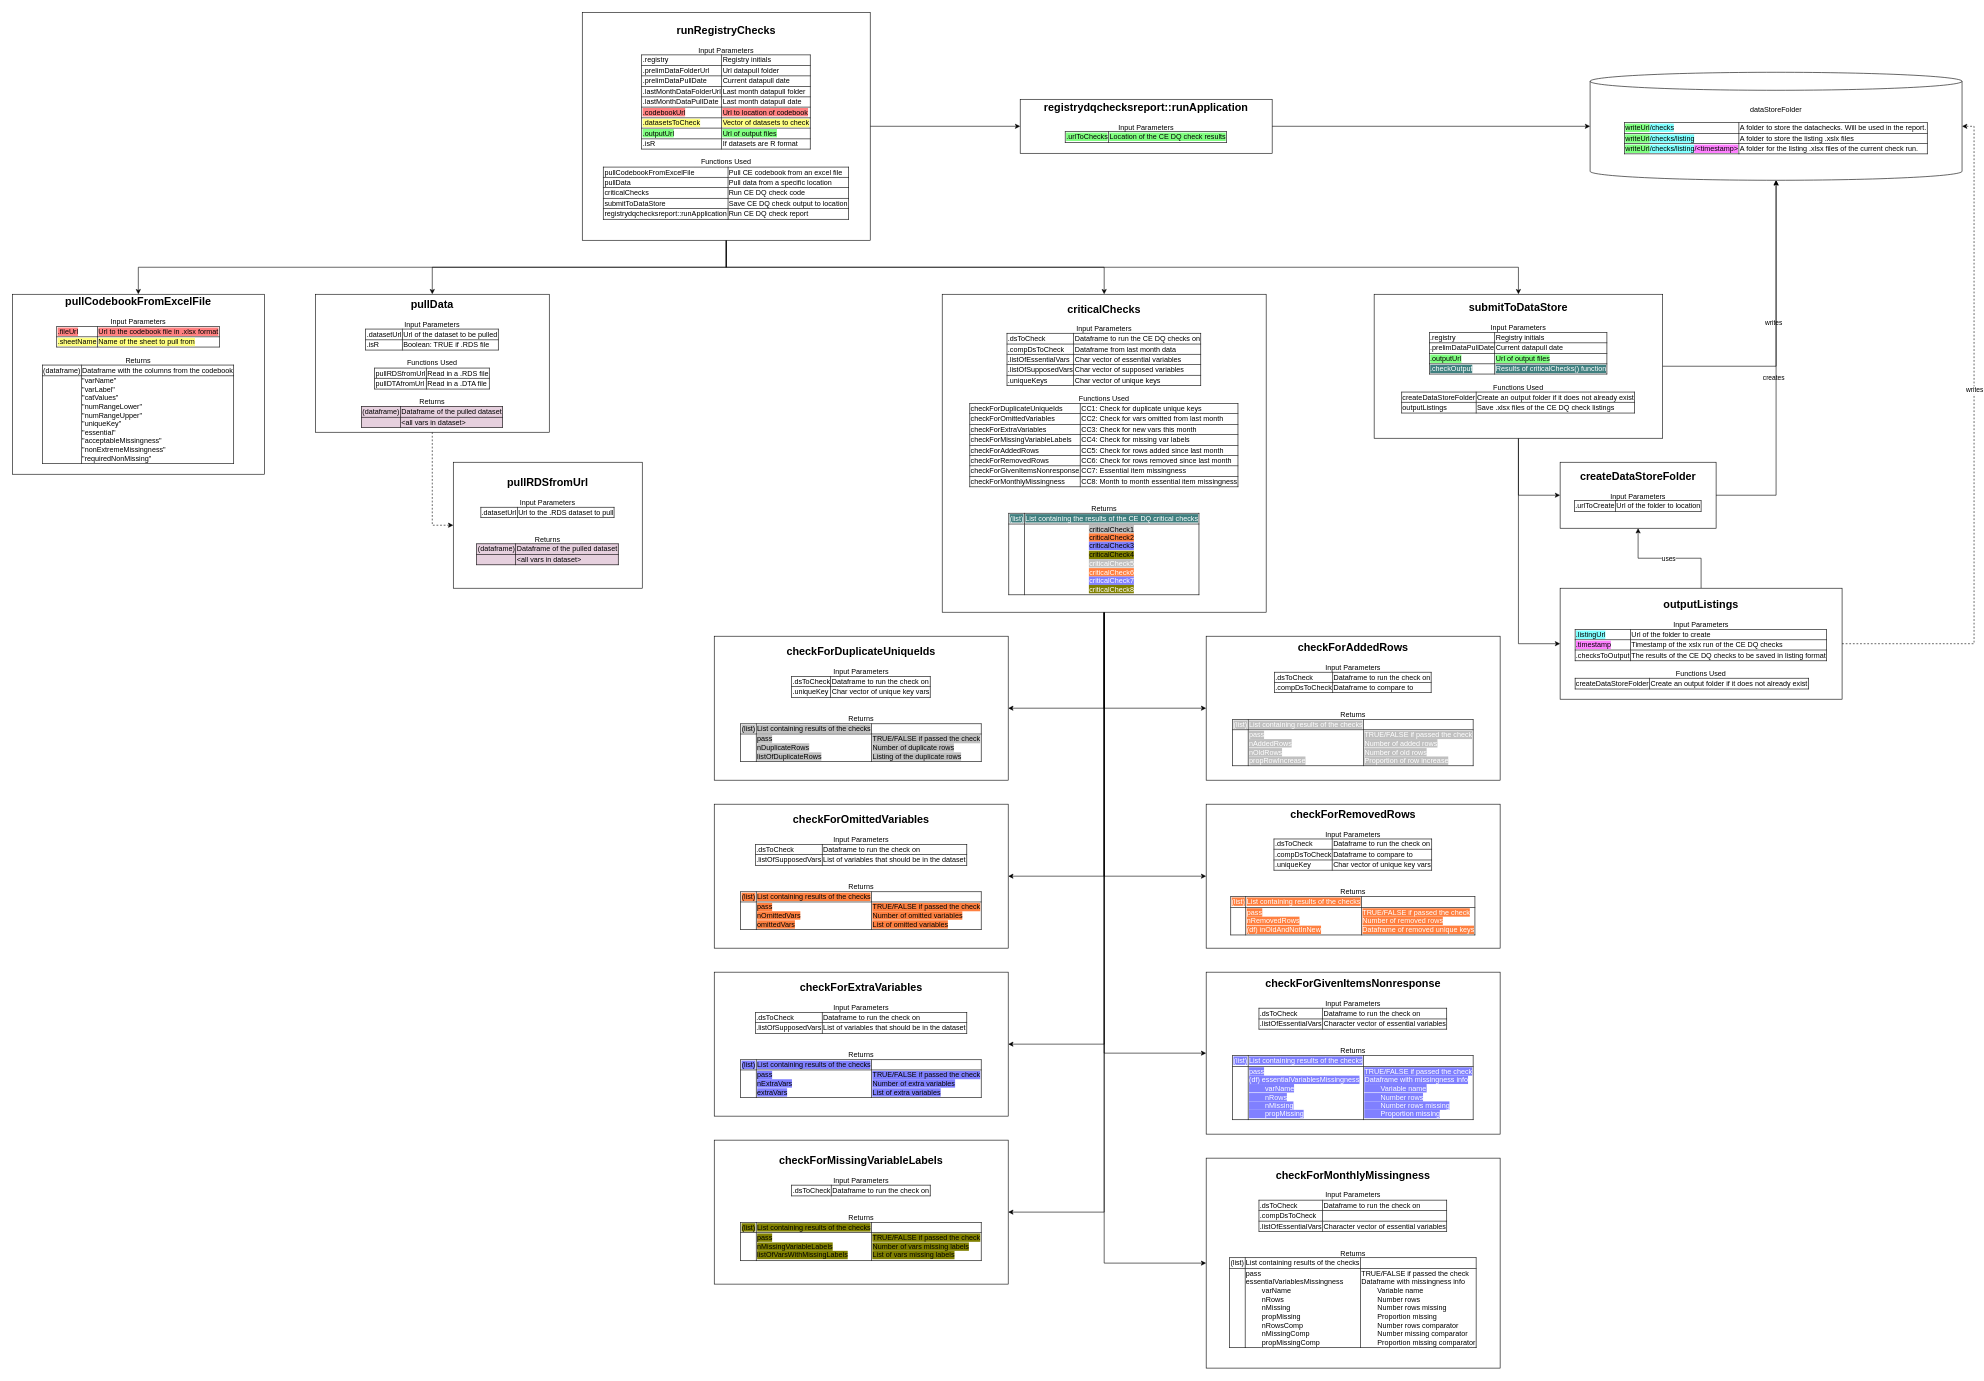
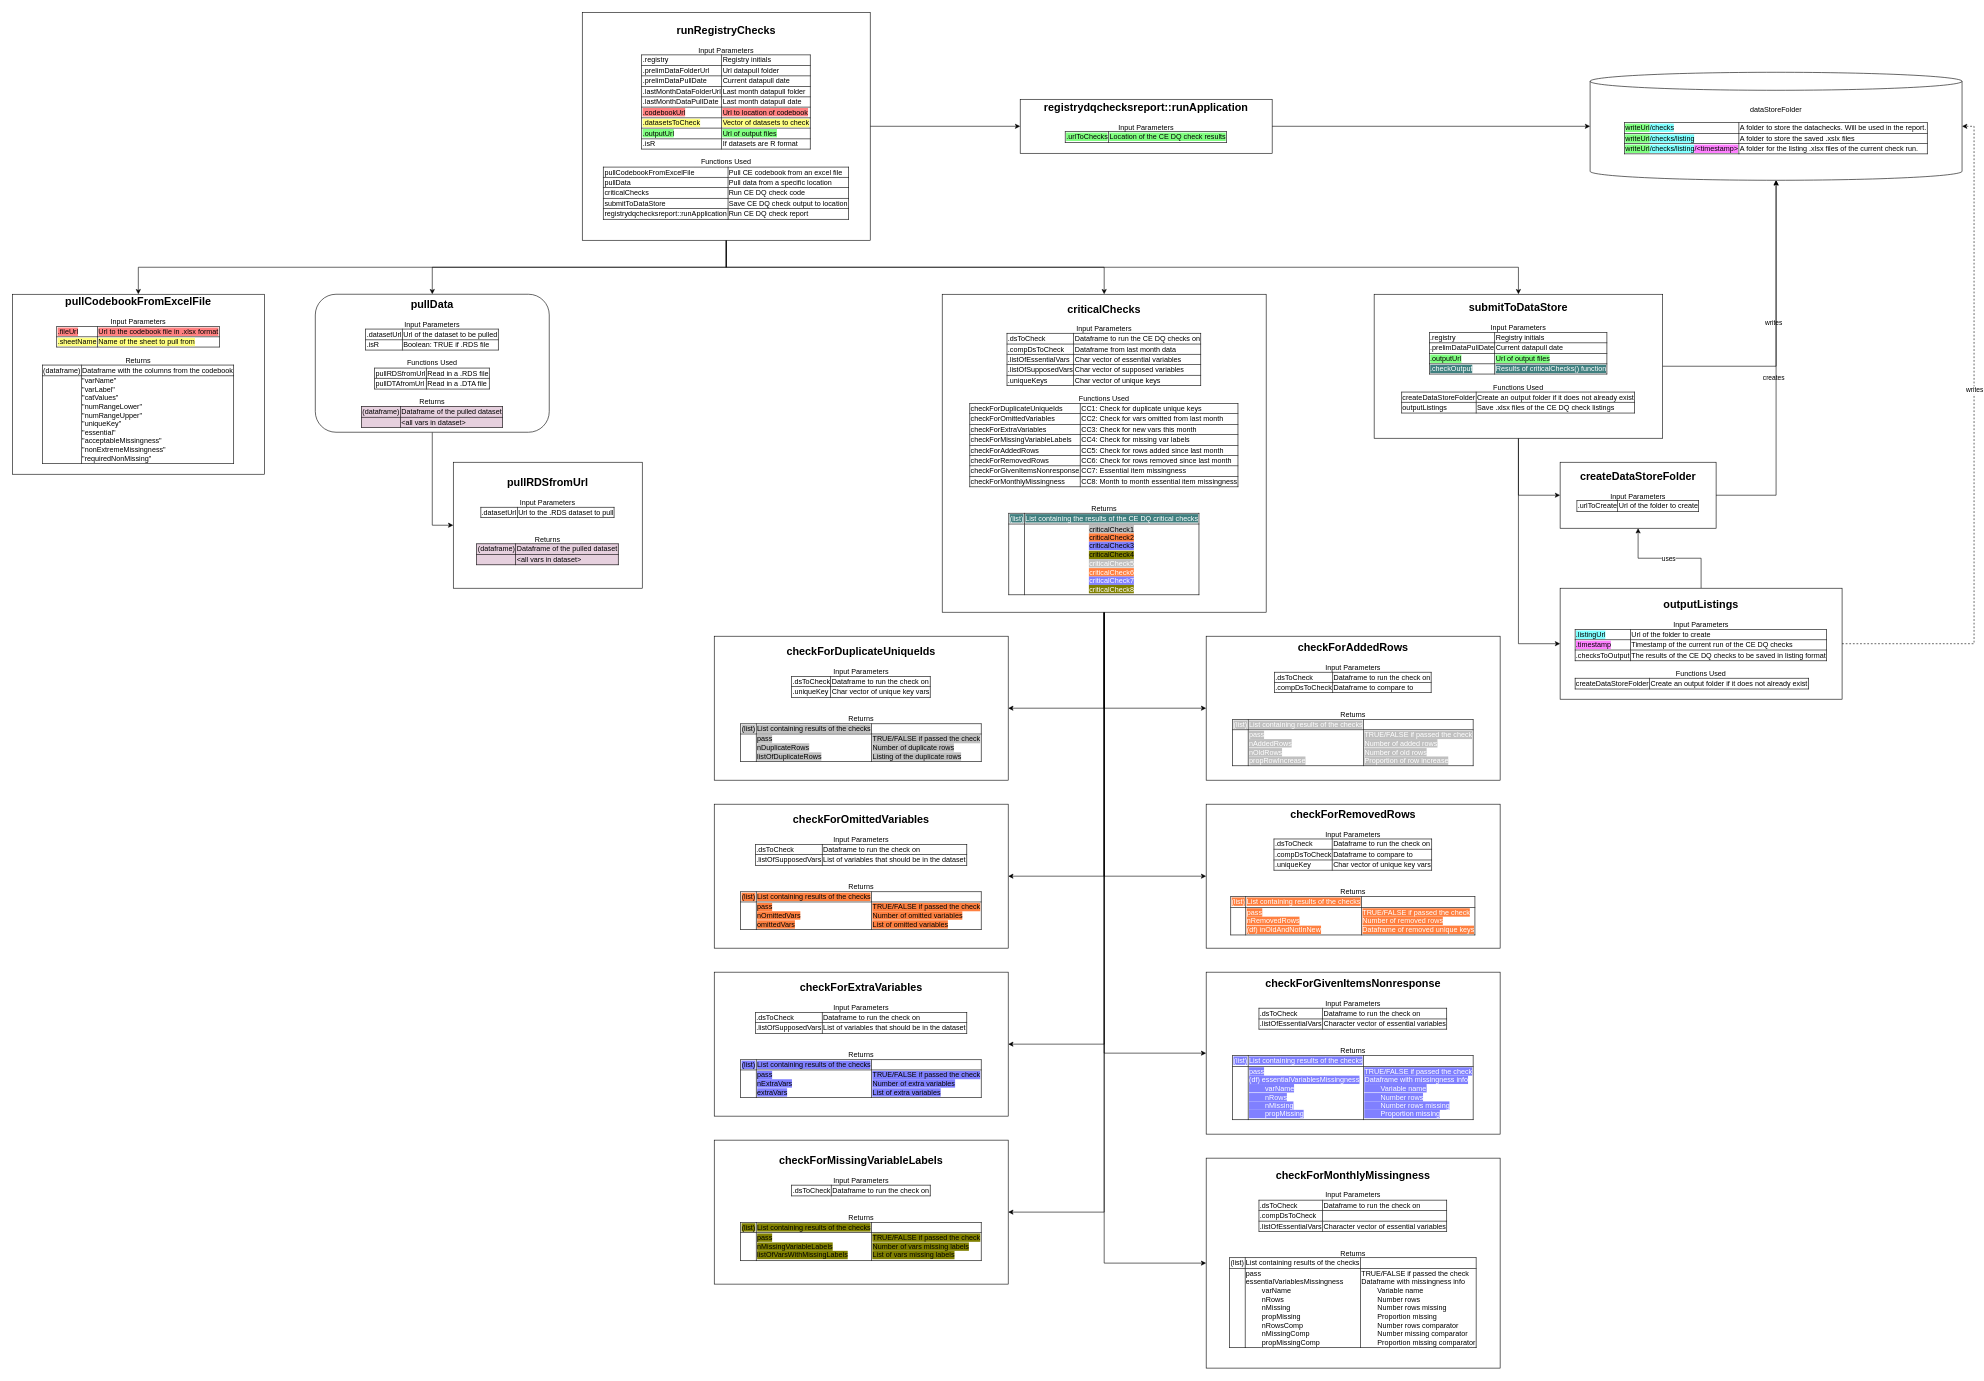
- <mxCell id="25" value="&lt;div&gt;dataStoreFolder&lt;/div&gt;&lt;div&gt;&lt;br&gt;&lt;/div&gt;&lt;div&gt;&lt;table style=&quot;border: 1px solid rgb(0, 0, 0); border-collapse: collapse;&quot; border=&quot;1&quot;&gt;&lt;tbody&gt;&lt;tr&gt;&lt;td align=&quot;left&quot;&gt;&lt;span style=&quot;background-color: rgb(128, 255, 128);&quot;&gt;writeUrl&lt;/span&gt;&lt;span style=&quot;background-color: rgb(128, 255, 255);&quot;&gt;/checks&lt;/span&gt;&lt;br&gt;&lt;/td&gt;&lt;td align=&quot;left&quot;&gt;A folder to store the datachecks. Will be used in the report.&lt;br&gt;&lt;/td&gt;&lt;/tr&gt;&lt;tr&gt;&lt;td align=&quot;left&quot;&gt;&lt;span style=&quot;background-color: rgb(128, 255, 128);&quot;&gt;writeUrl&lt;/span&gt;&lt;span style=&quot;background-color: rgb(128, 255, 255);&quot;&gt;/checks/listing&lt;/span&gt;&lt;br&gt;&lt;/td&gt;&lt;td align=&quot;left&quot;&gt;A folder to store the listing .xslx files&lt;br&gt;&lt;/td&gt;&lt;/tr&gt;&lt;tr&gt;&lt;td align=&quot;left&quot;&gt;&lt;span style=&quot;background-color: rgb(128, 255, 128);&quot;&gt;writeUrl&lt;/span&gt;&lt;span style=&quot;background-color: rgb(128, 255, 255);&quot;&gt;/checks/listing&lt;/span&gt;&lt;span style=&quot;background-color: rgb(255, 128, 255);&quot;&gt;/&amp;lt;timestamp&amp;gt;&lt;/span&gt;&lt;br&gt;&lt;/td&gt;&lt;td align=&quot;left&quot;&gt;A folder for the listing .xlsx files of the current check run.&lt;br&gt;&lt;/td&gt;&lt;/tr&gt;&lt;/tbody&gt;&lt;/table&gt;&lt;br&gt;&lt;/div&gt;" style="shape=cylinder3;whiteSpace=wrap;html=1;boundedLbl=1;backgroundOutline=1;size=15;" vertex="1" parent="1"><mxGeometry x="2650" y="120" width="620" height="180" as="geometry" /></mxCell>
+ <mxCell id="25" value="&lt;div&gt;dataStoreFolder&lt;/div&gt;&lt;div&gt;&lt;br&gt;&lt;/div&gt;&lt;div&gt;&lt;table style=&quot;border: 1px solid rgb(0, 0, 0); border-collapse: collapse;&quot; border=&quot;1&quot;&gt;&lt;tbody&gt;&lt;tr&gt;&lt;td align=&quot;left&quot;&gt;&lt;span style=&quot;background-color: rgb(128, 255, 128);&quot;&gt;writeUrl&lt;/span&gt;&lt;span style=&quot;background-color: rgb(128, 255, 255);&quot;&gt;/checks&lt;/span&gt;&lt;br&gt;&lt;/td&gt;&lt;td align=&quot;left&quot;&gt;A folder to store the datachecks. Will be used in the report.&lt;br&gt;&lt;/td&gt;&lt;/tr&gt;&lt;tr&gt;&lt;td align=&quot;left&quot;&gt;&lt;span style=&quot;background-color: rgb(128, 255, 128);&quot;&gt;writeUrl&lt;/span&gt;&lt;span style=&quot;background-color: rgb(128, 255, 255);&quot;&gt;/checks/listing&lt;/span&gt;&lt;br&gt;&lt;/td&gt;&lt;td align=&quot;left&quot;&gt;A folder to store the saved .xslx files&lt;br&gt;&lt;/td&gt;&lt;/tr&gt;&lt;tr&gt;&lt;td align=&quot;left&quot;&gt;&lt;span style=&quot;background-color: rgb(128, 255, 128);&quot;&gt;writeUrl&lt;/span&gt;&lt;span style=&quot;background-color: rgb(128, 255, 255);&quot;&gt;/checks/listing&lt;/span&gt;&lt;span style=&quot;background-color: rgb(255, 128, 255);&quot;&gt;/&amp;lt;timestamp&amp;gt;&lt;/span&gt;&lt;br&gt;&lt;/td&gt;&lt;td align=&quot;left&quot;&gt;A folder for the listing .xlsx files of the current check run.&lt;br&gt;&lt;/td&gt;&lt;/tr&gt;&lt;/tbody&gt;&lt;/table&gt;&lt;br&gt;&lt;/div&gt;" style="shape=cylinder3;whiteSpace=wrap;html=1;boundedLbl=1;backgroundOutline=1;size=15;" vertex="1" parent="1"><mxGeometry x="2650" y="120" width="620" height="180" as="geometry" /></mxCell>
- <mxCell id="13" value="&lt;div align=&quot;center&quot;&gt;&lt;b&gt;&lt;font style=&quot;font-size: 18px;&quot;&gt;pullData&lt;/font&gt;&lt;/b&gt;&lt;/div&gt;&lt;div align=&quot;center&quot;&gt;&lt;br&gt;&lt;/div&gt;&lt;div align=&quot;center&quot;&gt;Input Parameters&lt;/div&gt;&lt;div align=&quot;center&quot;&gt;&lt;table style=&quot;border: 1px solid rgb(0, 0, 0); border-collapse: collapse;&quot; border=&quot;1&quot;&gt;&lt;tbody&gt;&lt;tr&gt;&lt;td&gt;.datasetUrl&lt;br&gt;&lt;/td&gt;&lt;td&gt;Url of the dataset to be pulled&lt;br&gt;&lt;/td&gt;&lt;/tr&gt;&lt;tr&gt;&lt;td&gt;.isR&lt;br&gt;&lt;/td&gt;&lt;td&gt;Boolean: TRUE if .RDS file&lt;br&gt;&lt;/td&gt;&lt;/tr&gt;&lt;/tbody&gt;&lt;/table&gt;&lt;/div&gt;&lt;div align=&quot;center&quot;&gt;&lt;br&gt;&lt;/div&gt;&lt;div align=&quot;center&quot;&gt;Functions Used&lt;/div&gt;&lt;div align=&quot;center&quot;&gt;&lt;table style=&quot;border: 1px solid rgb(0, 0, 0); border-collapse: collapse;&quot; border=&quot;1&quot;&gt;&lt;tbody&gt;&lt;tr&gt;&lt;td&gt;pullRDSfromUrl&lt;br&gt;&lt;/td&gt;&lt;td&gt;Read in a .RDS file&lt;br&gt;&lt;/td&gt;&lt;/tr&gt;&lt;tr&gt;&lt;td&gt;pullDTAfromUrl&lt;br&gt;&lt;/td&gt;&lt;td&gt;Read in a .DTA file&lt;br&gt;&lt;/td&gt;&lt;/tr&gt;&lt;/tbody&gt;&lt;/table&gt;&lt;br&gt;&lt;/div&gt;&lt;div align=&quot;center&quot;&gt;Returns&lt;/div&gt;&lt;div align=&quot;center&quot;&gt;&lt;table style=&quot;border: 1px solid rgb(0, 0, 0); border-collapse: collapse; background-color: rgb(230, 208, 222);&quot; border=&quot;1&quot;&gt;&lt;tbody&gt;&lt;tr&gt;&lt;td&gt;(dataframe)&lt;br&gt;&lt;/td&gt;&lt;td&gt;Dataframe of the pulled dataset&lt;br&gt;&lt;/td&gt;&lt;/tr&gt;&lt;tr&gt;&lt;td&gt;&lt;br&gt;&lt;/td&gt;&lt;td&gt;&amp;lt;all vars in dataset&amp;gt;&lt;br&gt;&lt;/td&gt;&lt;/tr&gt;&lt;/tbody&gt;&lt;/table&gt;&lt;/div&gt;" style="rounded=0;whiteSpace=wrap;html=1;" vertex="1" parent="1"><mxGeometry x="525" y="490" width="390" height="230" as="geometry" /></mxCell>
+ <mxCell id="13" value="&lt;div align=&quot;center&quot;&gt;&lt;b&gt;&lt;font style=&quot;font-size: 18px;&quot;&gt;pullData&lt;/font&gt;&lt;/b&gt;&lt;/div&gt;&lt;div align=&quot;center&quot;&gt;&lt;br&gt;&lt;/div&gt;&lt;div align=&quot;center&quot;&gt;Input Parameters&lt;/div&gt;&lt;div align=&quot;center&quot;&gt;&lt;table style=&quot;border: 1px solid rgb(0, 0, 0); border-collapse: collapse;&quot; border=&quot;1&quot;&gt;&lt;tbody&gt;&lt;tr&gt;&lt;td&gt;.datasetUrl&lt;br&gt;&lt;/td&gt;&lt;td&gt;Url of the dataset to be pulled&lt;br&gt;&lt;/td&gt;&lt;/tr&gt;&lt;tr&gt;&lt;td&gt;.isR&lt;br&gt;&lt;/td&gt;&lt;td&gt;Boolean: TRUE if .RDS file&lt;br&gt;&lt;/td&gt;&lt;/tr&gt;&lt;/tbody&gt;&lt;/table&gt;&lt;/div&gt;&lt;div align=&quot;center&quot;&gt;&lt;br&gt;&lt;/div&gt;&lt;div align=&quot;center&quot;&gt;Functions Used&lt;/div&gt;&lt;div align=&quot;center&quot;&gt;&lt;table style=&quot;border: 1px solid rgb(0, 0, 0); border-collapse: collapse;&quot; border=&quot;1&quot;&gt;&lt;tbody&gt;&lt;tr&gt;&lt;td&gt;pullRDSfromUrl&lt;br&gt;&lt;/td&gt;&lt;td&gt;Read in a .RDS file&lt;br&gt;&lt;/td&gt;&lt;/tr&gt;&lt;tr&gt;&lt;td&gt;pullDTAfromUrl&lt;br&gt;&lt;/td&gt;&lt;td&gt;Read in a .DTA file&lt;br&gt;&lt;/td&gt;&lt;/tr&gt;&lt;/tbody&gt;&lt;/table&gt;&lt;br&gt;&lt;/div&gt;&lt;div align=&quot;center&quot;&gt;Returns&lt;/div&gt;&lt;div align=&quot;center&quot;&gt;&lt;table style=&quot;border: 1px solid rgb(0, 0, 0); border-collapse: collapse; background-color: rgb(230, 208, 222);&quot; border=&quot;1&quot;&gt;&lt;tbody&gt;&lt;tr&gt;&lt;td&gt;(dataframe)&lt;br&gt;&lt;/td&gt;&lt;td&gt;Dataframe of the pulled dataset&lt;br&gt;&lt;/td&gt;&lt;/tr&gt;&lt;tr&gt;&lt;td&gt;&lt;br&gt;&lt;/td&gt;&lt;td&gt;&amp;lt;all vars in dataset&amp;gt;&lt;br&gt;&lt;/td&gt;&lt;/tr&gt;&lt;/tbody&gt;&lt;/table&gt;&lt;/div&gt;" style="whiteSpace=wrap;html=1;rounded=1;" vertex="1" parent="1"><mxGeometry x="525" y="490" width="390" height="230" as="geometry" /></mxCell>
- <mxCell id="12" style="edgeStyle=orthogonalEdgeStyle;rounded=0;orthogonalLoop=1;jettySize=auto;html=1;entryX=0;entryY=0.5;entryDx=0;entryDy=0;exitX=0.5;exitY=1;exitDx=0;exitDy=0;dashed=1;" edge="1" parent="1" source="13" target="24"><mxGeometry relative="1" as="geometry" /></mxCell>
+ <mxCell id="12" style="edgeStyle=orthogonalEdgeStyle;rounded=0;orthogonalLoop=1;jettySize=auto;html=1;entryX=0;entryY=0.5;entryDx=0;entryDy=0;exitX=0.5;exitY=1;exitDx=0;exitDy=0;" edge="1" parent="1" source="13" target="24"><mxGeometry relative="1" as="geometry" /></mxCell>
- <mxCell id="29" value="&lt;div&gt;&lt;b&gt;&lt;font style=&quot;font-size: 18px;&quot;&gt;createDataStoreFolder&lt;/font&gt;&lt;/b&gt;&lt;/div&gt;&lt;div&gt;&lt;br&gt;&lt;/div&gt;&lt;div&gt;Input Parameters&lt;/div&gt;&lt;div&gt;&lt;table style=&quot;border: 1px solid rgb(0, 0, 0); border-collapse: collapse;&quot; border=&quot;1&quot;&gt;&lt;tbody&gt;&lt;tr&gt;&lt;td&gt;&lt;span style=&quot;background-color: rgb(255, 255, 255);&quot;&gt;.urlToCreate&lt;/span&gt;&lt;br&gt;&lt;/td&gt;&lt;td&gt;Url of the folder to location&lt;br&gt;&lt;/td&gt;&lt;/tr&gt;&lt;/tbody&gt;&lt;/table&gt;&lt;br&gt;&lt;/div&gt;" style="rounded=0;whiteSpace=wrap;html=1;" vertex="1" parent="1"><mxGeometry x="2600" y="770" width="260" height="110" as="geometry" /></mxCell>
+ <mxCell id="29" value="&lt;div&gt;&lt;b&gt;&lt;font style=&quot;font-size: 18px;&quot;&gt;createDataStoreFolder&lt;/font&gt;&lt;/b&gt;&lt;/div&gt;&lt;div&gt;&lt;br&gt;&lt;/div&gt;&lt;div&gt;Input Parameters&lt;/div&gt;&lt;div&gt;&lt;table style=&quot;border: 1px solid rgb(0, 0, 0); border-collapse: collapse;&quot; border=&quot;1&quot;&gt;&lt;tbody&gt;&lt;tr&gt;&lt;td&gt;&lt;span style=&quot;background-color: rgb(255, 255, 255);&quot;&gt;.urlToCreate&lt;/span&gt;&lt;br&gt;&lt;/td&gt;&lt;td&gt;Url of the folder to create&lt;br&gt;&lt;/td&gt;&lt;/tr&gt;&lt;/tbody&gt;&lt;/table&gt;&lt;br&gt;&lt;/div&gt;" style="rounded=0;whiteSpace=wrap;html=1;" vertex="1" parent="1"><mxGeometry x="2600" y="770" width="260" height="110" as="geometry" /></mxCell>
- <mxCell id="33" value="&lt;div&gt;&lt;b&gt;&lt;font style=&quot;font-size: 18px;&quot;&gt;outputListings&lt;/font&gt;&lt;/b&gt;&lt;/div&gt;&lt;div align=&quot;center&quot;&gt;&lt;br&gt;&lt;/div&gt;&lt;div align=&quot;center&quot;&gt;Input Parameters&lt;/div&gt;&lt;div align=&quot;center&quot;&gt;&lt;table style=&quot;border: 1px solid rgb(0, 0, 0); border-collapse: collapse;&quot; border=&quot;1&quot;&gt;&lt;tbody&gt;&lt;tr&gt;&lt;td&gt;&lt;span style=&quot;background-color: rgb(128, 255, 255);&quot;&gt;.listingUrl&lt;/span&gt;&lt;br&gt;&lt;/td&gt;&lt;td&gt;Url of the folder to create&lt;br&gt;&lt;/td&gt;&lt;/tr&gt;&lt;tr&gt;&lt;td&gt;&lt;span style=&quot;background-color: rgb(255, 128, 255);&quot;&gt;.timestamp&lt;/span&gt;&lt;br&gt;&lt;/td&gt;&lt;td&gt;Timestamp of the xslx run of the CE DQ checks&lt;br&gt;&lt;/td&gt;&lt;/tr&gt;&lt;tr&gt;&lt;td&gt;.checksToOutput&lt;br&gt;&lt;/td&gt;&lt;td&gt;The results of the CE DQ checks to be saved in listing format&lt;br&gt;&lt;/td&gt;&lt;/tr&gt;&lt;/tbody&gt;&lt;/table&gt;&lt;/div&gt;&lt;div&gt;&lt;br&gt;&lt;/div&gt;&lt;div&gt;Functions Used&lt;/div&gt;&lt;div&gt;&lt;table style=&quot;border: 1px solid rgb(0, 0, 0); border-collapse: collapse;&quot; border=&quot;1&quot;&gt;&lt;tbody&gt;&lt;tr&gt;&lt;td&gt;createDataStoreFolder&lt;br&gt;&lt;/td&gt;&lt;td&gt;Create an output folder if it does not already exist&lt;br&gt;&lt;/td&gt;&lt;/tr&gt;&lt;/tbody&gt;&lt;/table&gt;&lt;/div&gt;" style="rounded=0;whiteSpace=wrap;html=1;" vertex="1" parent="1"><mxGeometry x="2600" y="980" width="470" height="185" as="geometry" /></mxCell>
+ <mxCell id="33" value="&lt;div&gt;&lt;b&gt;&lt;font style=&quot;font-size: 18px;&quot;&gt;outputListings&lt;/font&gt;&lt;/b&gt;&lt;/div&gt;&lt;div align=&quot;center&quot;&gt;&lt;br&gt;&lt;/div&gt;&lt;div align=&quot;center&quot;&gt;Input Parameters&lt;/div&gt;&lt;div align=&quot;center&quot;&gt;&lt;table style=&quot;border: 1px solid rgb(0, 0, 0); border-collapse: collapse;&quot; border=&quot;1&quot;&gt;&lt;tbody&gt;&lt;tr&gt;&lt;td&gt;&lt;span style=&quot;background-color: rgb(128, 255, 255);&quot;&gt;.listingUrl&lt;/span&gt;&lt;br&gt;&lt;/td&gt;&lt;td&gt;Url of the folder to create&lt;br&gt;&lt;/td&gt;&lt;/tr&gt;&lt;tr&gt;&lt;td&gt;&lt;span style=&quot;background-color: rgb(255, 128, 255);&quot;&gt;.timestamp&lt;/span&gt;&lt;br&gt;&lt;/td&gt;&lt;td&gt;Timestamp of the current run of the CE DQ checks&lt;br&gt;&lt;/td&gt;&lt;/tr&gt;&lt;tr&gt;&lt;td&gt;.checksToOutput&lt;br&gt;&lt;/td&gt;&lt;td&gt;The results of the CE DQ checks to be saved in listing format&lt;br&gt;&lt;/td&gt;&lt;/tr&gt;&lt;/tbody&gt;&lt;/table&gt;&lt;/div&gt;&lt;div&gt;&lt;br&gt;&lt;/div&gt;&lt;div&gt;Functions Used&lt;/div&gt;&lt;div&gt;&lt;table style=&quot;border: 1px solid rgb(0, 0, 0); border-collapse: collapse;&quot; border=&quot;1&quot;&gt;&lt;tbody&gt;&lt;tr&gt;&lt;td&gt;createDataStoreFolder&lt;br&gt;&lt;/td&gt;&lt;td&gt;Create an output folder if it does not already exist&lt;br&gt;&lt;/td&gt;&lt;/tr&gt;&lt;/tbody&gt;&lt;/table&gt;&lt;/div&gt;" style="rounded=0;whiteSpace=wrap;html=1;" vertex="1" parent="1"><mxGeometry x="2600" y="980" width="470" height="185" as="geometry" /></mxCell>
